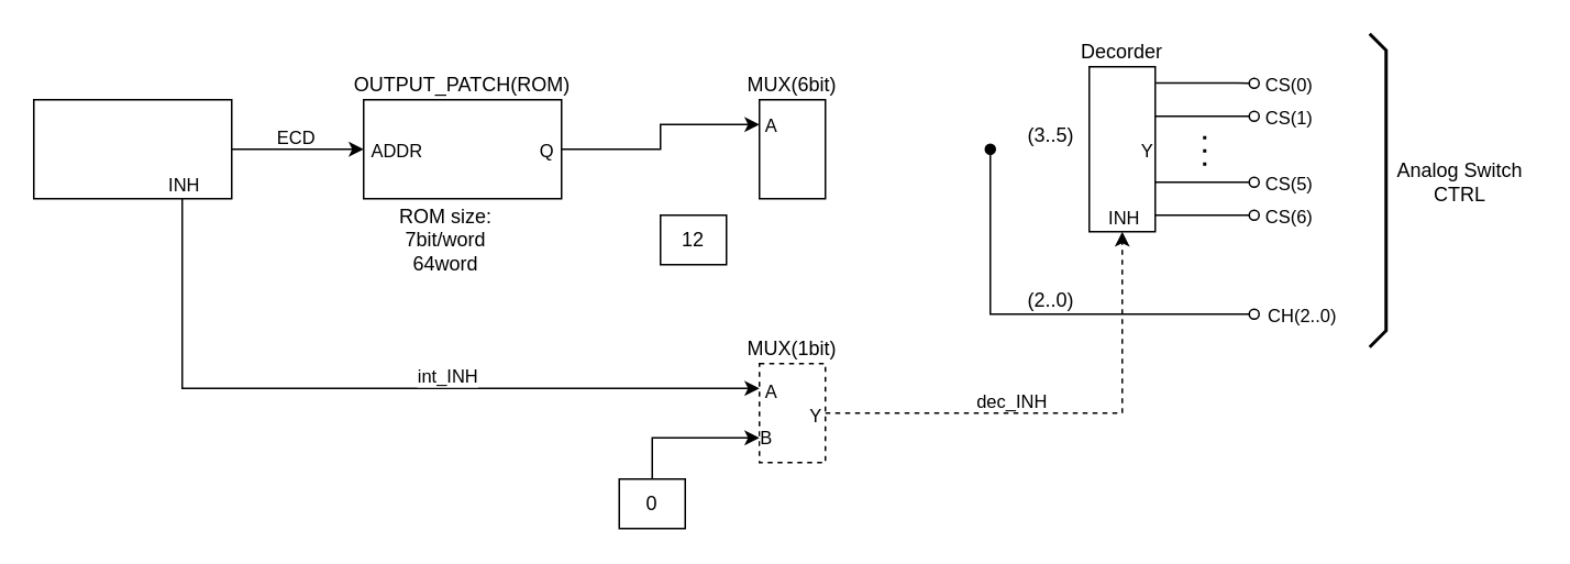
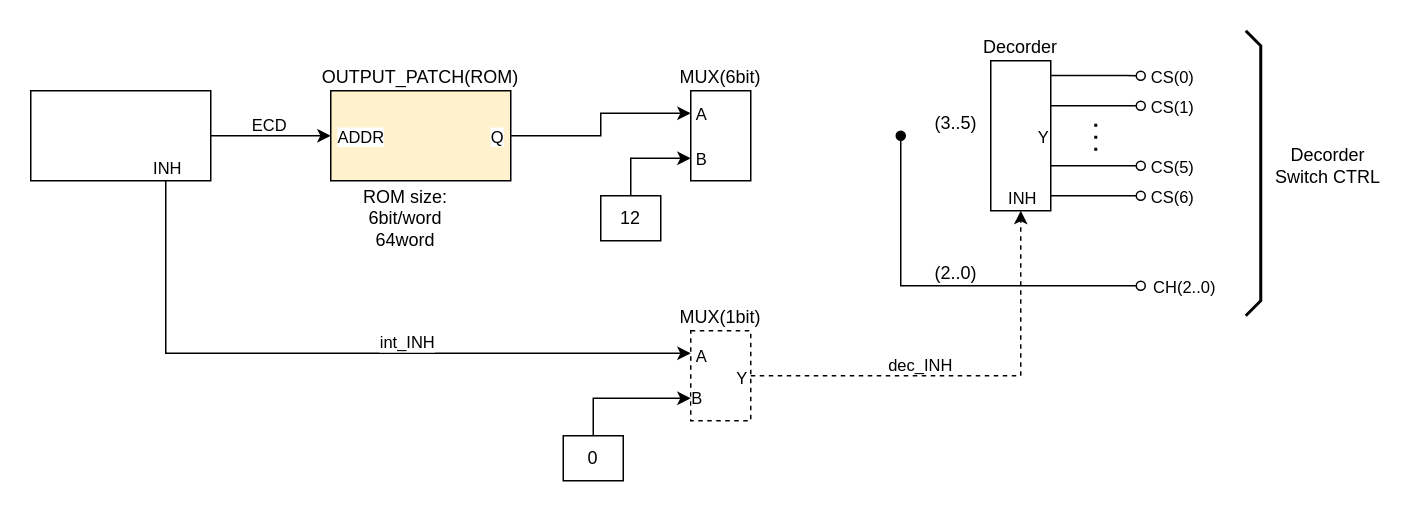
- <mxCell id="3" value="OUTPUT_PATCH(ROM)" style="rounded=0;whiteSpace=wrap;html=1;labelPosition=center;verticalLabelPosition=top;align=center;verticalAlign=bottom;" vertex="1" parent="1"><mxGeometry x="220" y="60" width="120" height="60" as="geometry" /></mxCell>
+ <mxCell id="3" value="OUTPUT_PATCH(ROM)" style="rounded=0;whiteSpace=wrap;html=1;labelPosition=center;verticalLabelPosition=top;align=center;verticalAlign=bottom;fillColor=#fff2cc;" vertex="1" parent="1"><mxGeometry x="220" y="60" width="120" height="60" as="geometry" /></mxCell>
+ <mxCell id="24" style="edgeStyle=orthogonalEdgeStyle;rounded=0;orthogonalLoop=1;jettySize=auto;html=1;exitX=0.5;exitY=0;exitDx=0;exitDy=0;entryX=0;entryY=0.75;entryDx=0;entryDy=0;" edge="1" parent="1" source="26" target="7"><mxGeometry relative="1" as="geometry" /></mxCell>
+ <mxCell id="25" value="B" style="edgeLabel;html=1;align=center;verticalAlign=middle;resizable=0;points=[];" vertex="1" connectable="0" parent="24"><mxGeometry x="0.785" relative="1" as="geometry"><mxPoint x="13" as="offset" /></mxGeometry></mxCell>
- <mxCell id="41" value="Analog Switch CTRL" style="text;html=1;align=center;verticalAlign=middle;whiteSpace=wrap;rounded=0;" vertex="1" parent="1"><mxGeometry x="840" y="80" width="90" height="60" as="geometry" /></mxCell>
+ <mxCell id="41" value="Decorder Switch CTRL" style="text;html=1;align=center;verticalAlign=middle;whiteSpace=wrap;rounded=0;" vertex="1" parent="1"><mxGeometry x="840" y="80" width="90" height="60" as="geometry" /></mxCell>
- <mxCell id="43" value="ROM size:&lt;div&gt;7bit/word&lt;/div&gt;&lt;div&gt;64word&lt;/div&gt;" style="text;html=1;align=center;verticalAlign=middle;whiteSpace=wrap;rounded=0;" vertex="1" parent="1"><mxGeometry x="240" y="130" width="60" height="30" as="geometry" /></mxCell>
+ <mxCell id="43" value="ROM size:&lt;div&gt;6bit/word&lt;/div&gt;&lt;div&gt;64word&lt;/div&gt;" style="text;html=1;align=center;verticalAlign=middle;whiteSpace=wrap;rounded=0;" vertex="1" parent="1"><mxGeometry x="240" y="130" width="60" height="30" as="geometry" /></mxCell>
